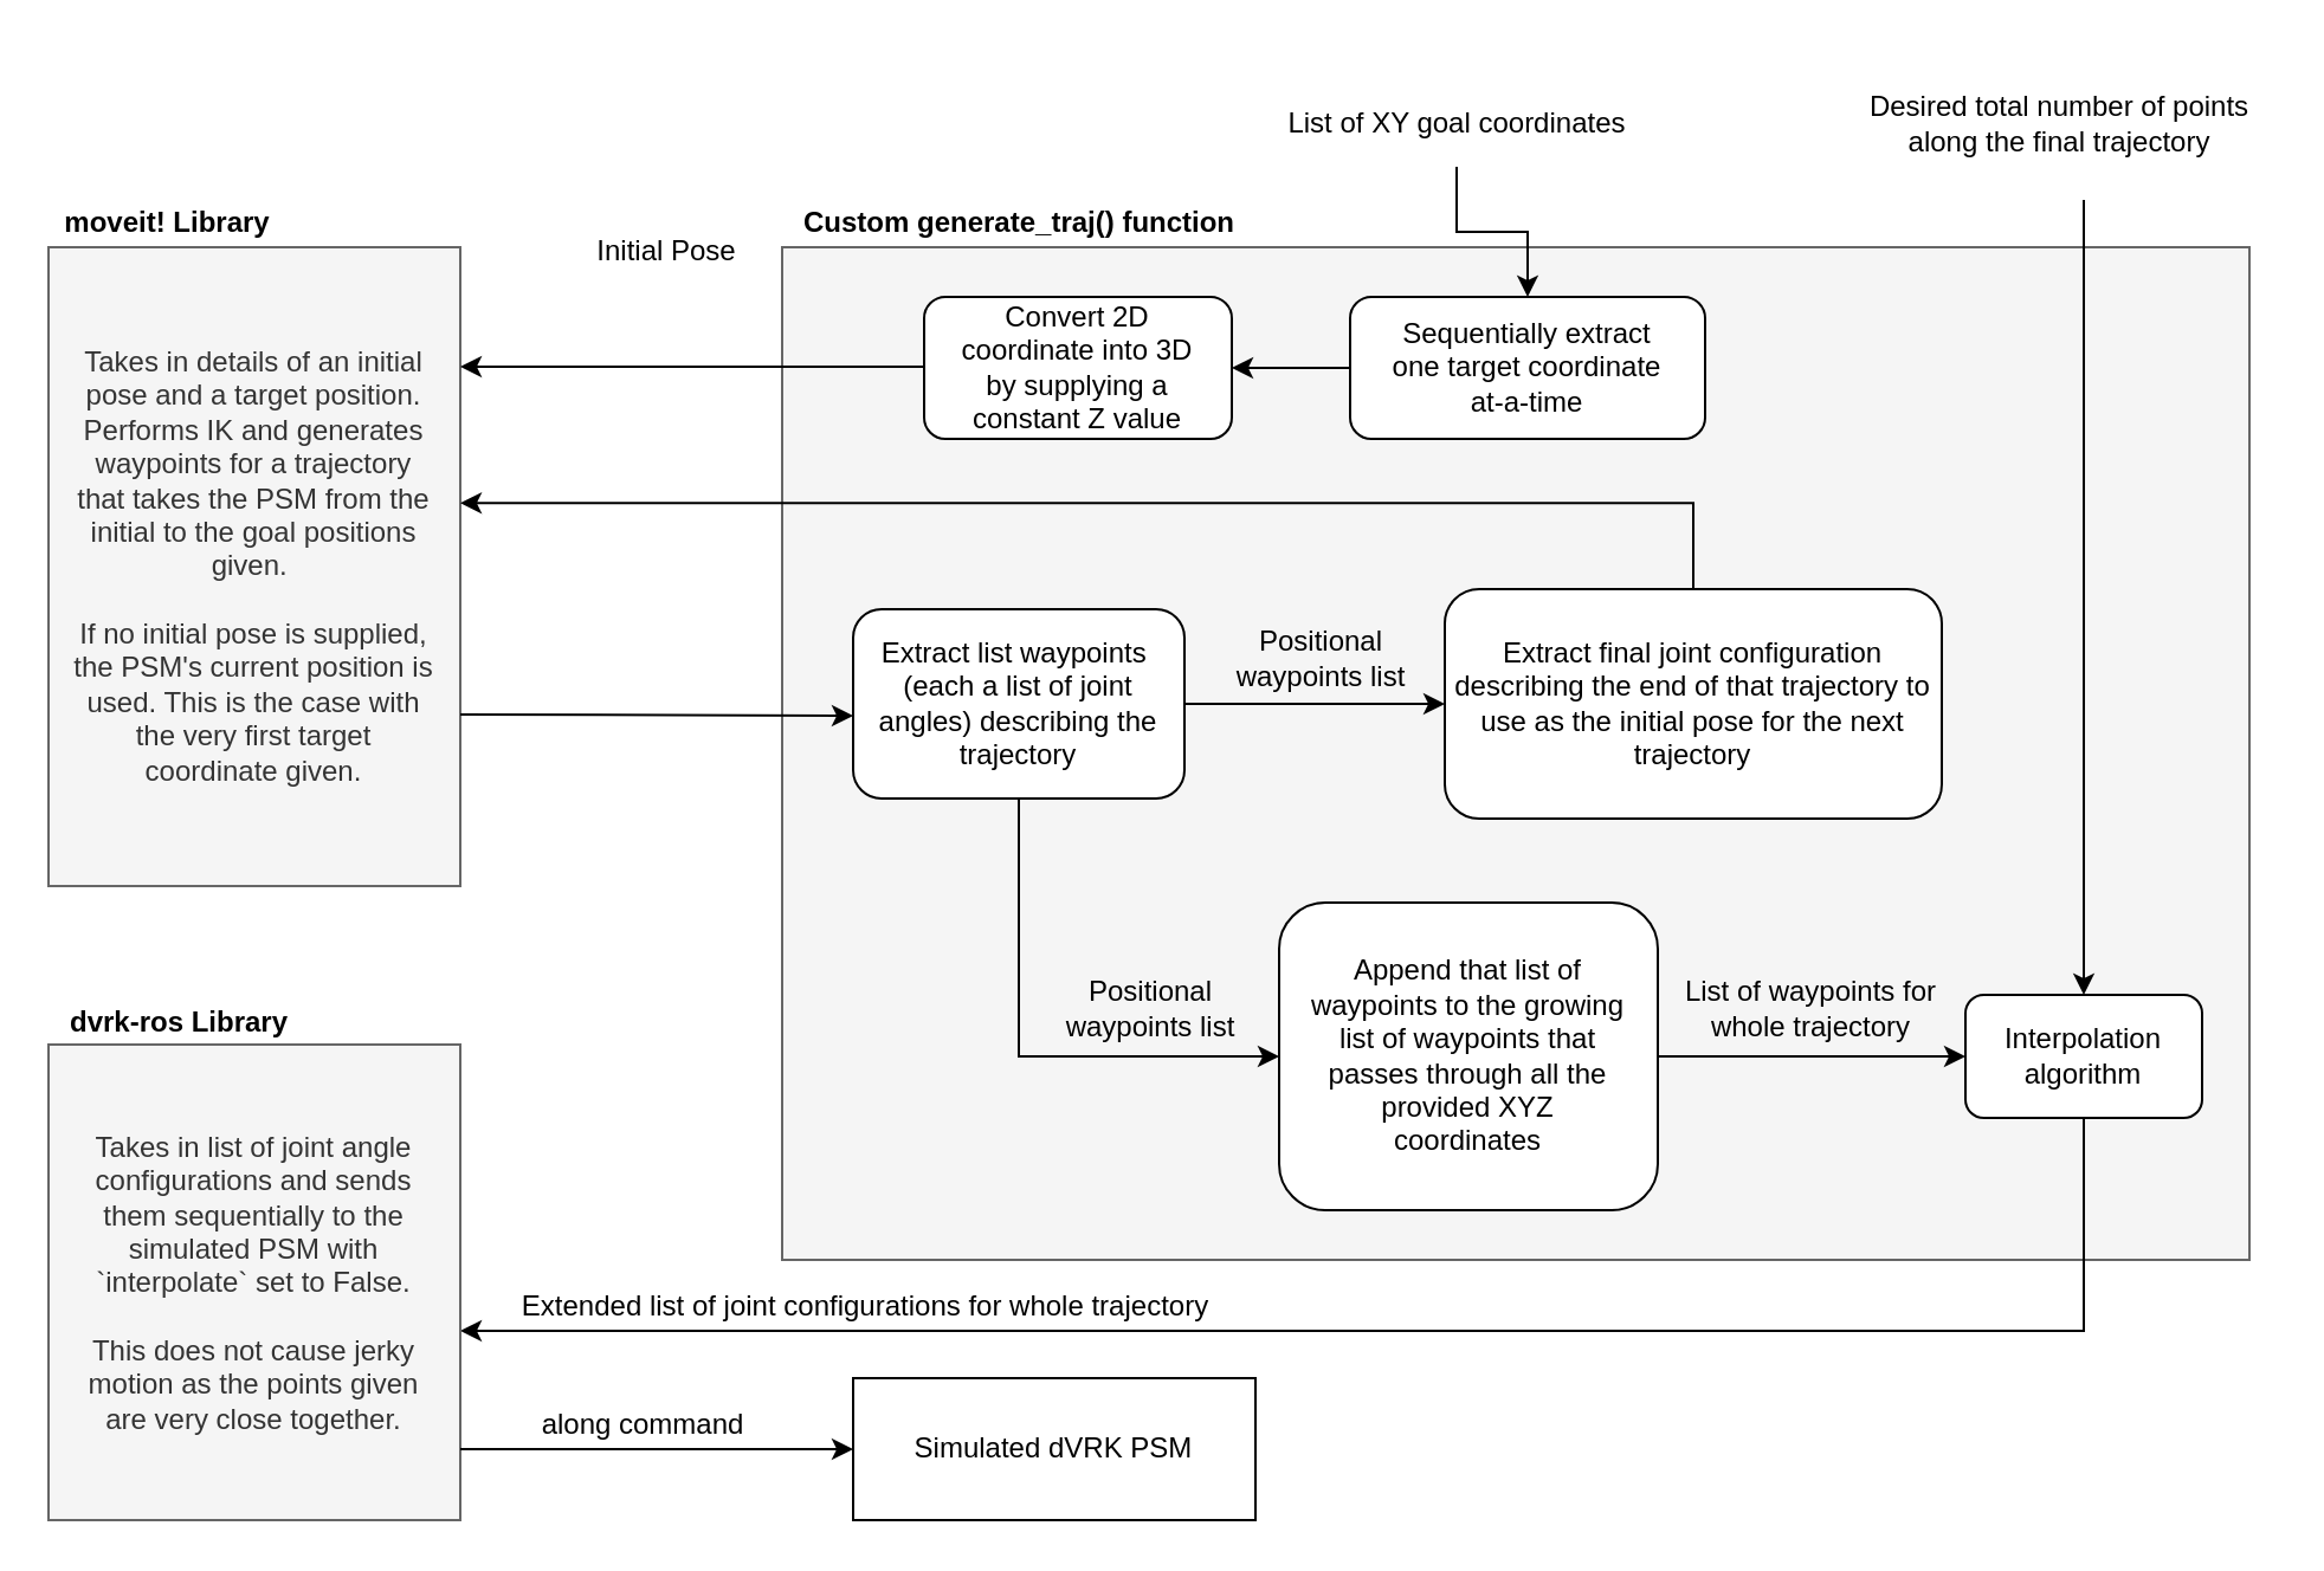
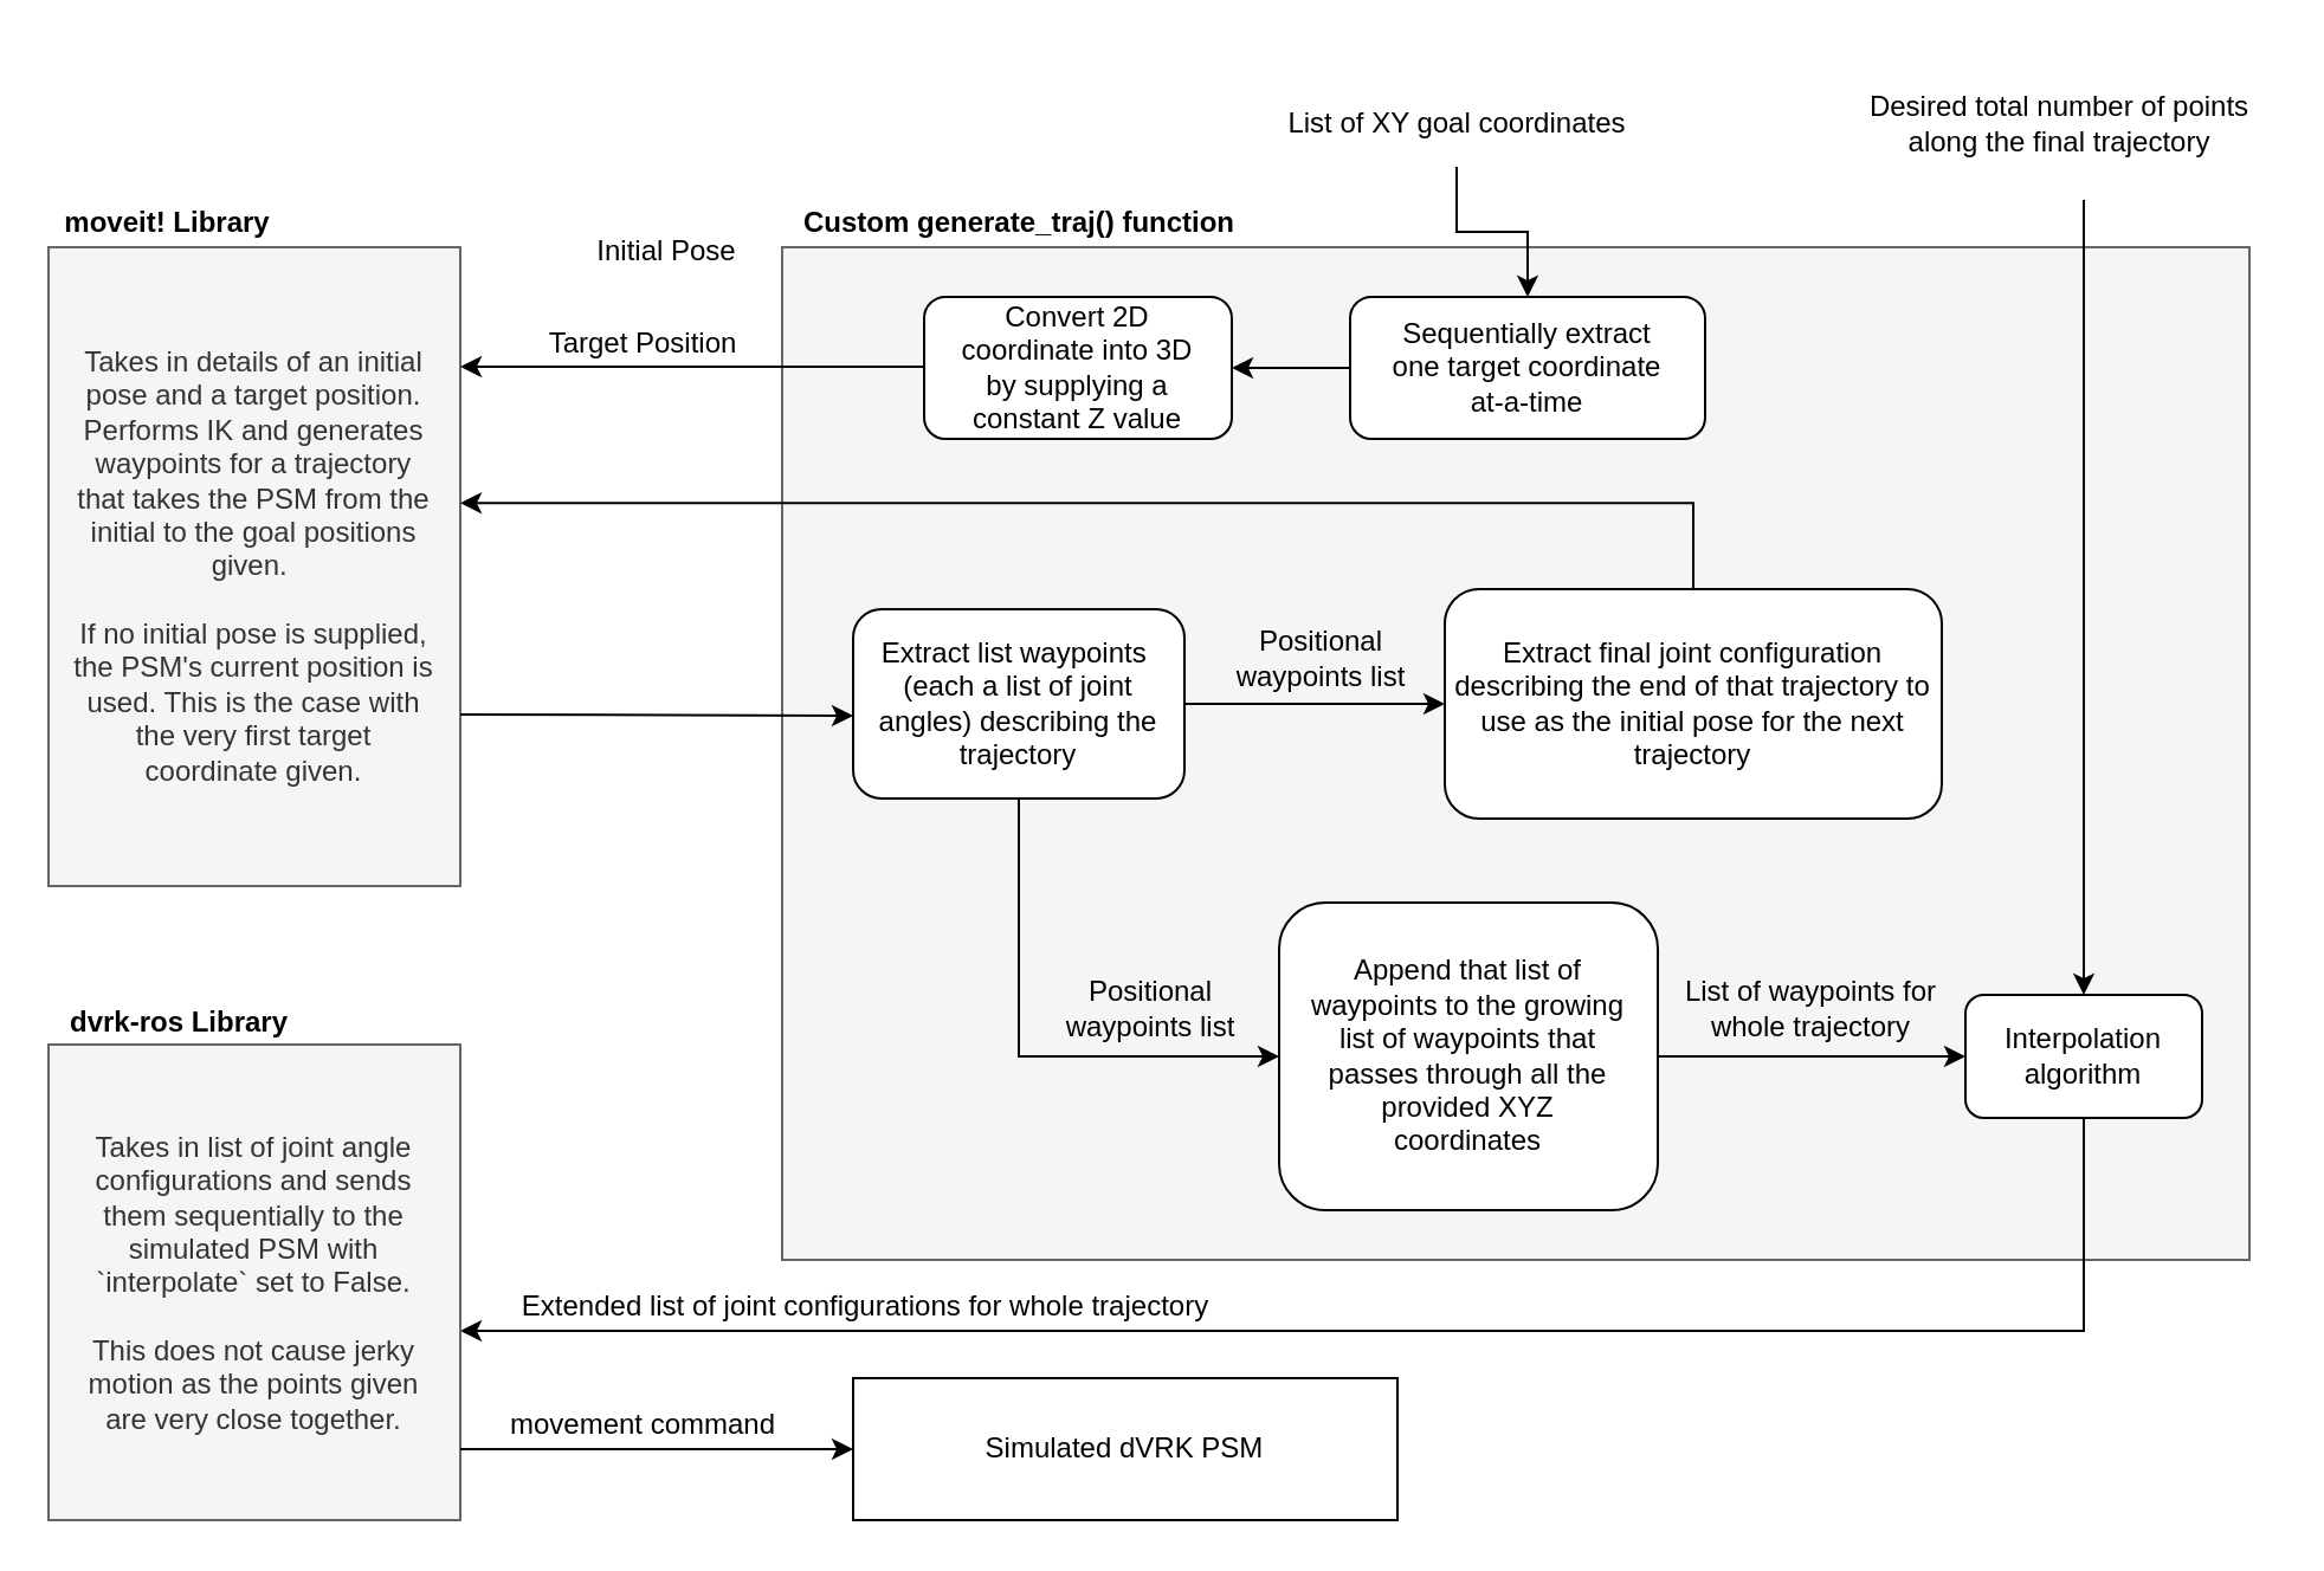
+ <mxCell id="6" value="Target Position" style="text;html=1;align=center;verticalAlign=middle;resizable=0;points=[];autosize=1;" vertex="1" parent="1"><mxGeometry x="226" y="135" width="90" height="20" as="geometry" /></mxCell>
- <mxCell id="33" value="along command" style="text;html=1;align=center;verticalAlign=middle;resizable=0;points=[];autosize=1;" vertex="1" parent="1"><mxGeometry x="206" y="592" width="130" height="20" as="geometry" /></mxCell>
+ <mxCell id="33" value="movement command" style="text;html=1;align=center;verticalAlign=middle;resizable=0;points=[];autosize=1;" vertex="1" parent="1"><mxGeometry x="206" y="592" width="130" height="20" as="geometry" /></mxCell>
- <mxCell id="31" value="Simulated dVRK PSM" style="rounded=0;whiteSpace=wrap;html=1;" vertex="1" parent="1"><mxGeometry x="360" y="582" width="170" height="60" as="geometry" /></mxCell>
+ <mxCell id="31" value="Simulated dVRK PSM" style="rounded=0;whiteSpace=wrap;html=1;" vertex="1" parent="1"><mxGeometry x="360" y="582" width="230" height="60" as="geometry" /></mxCell>
